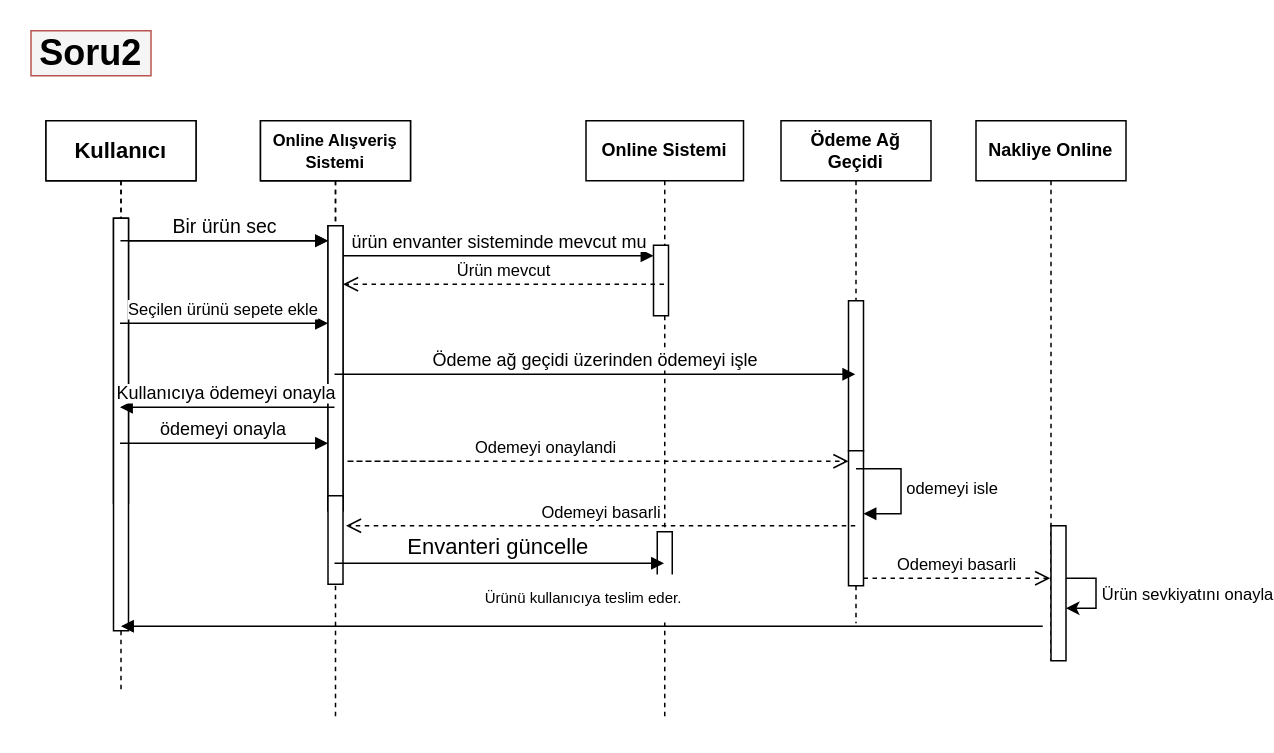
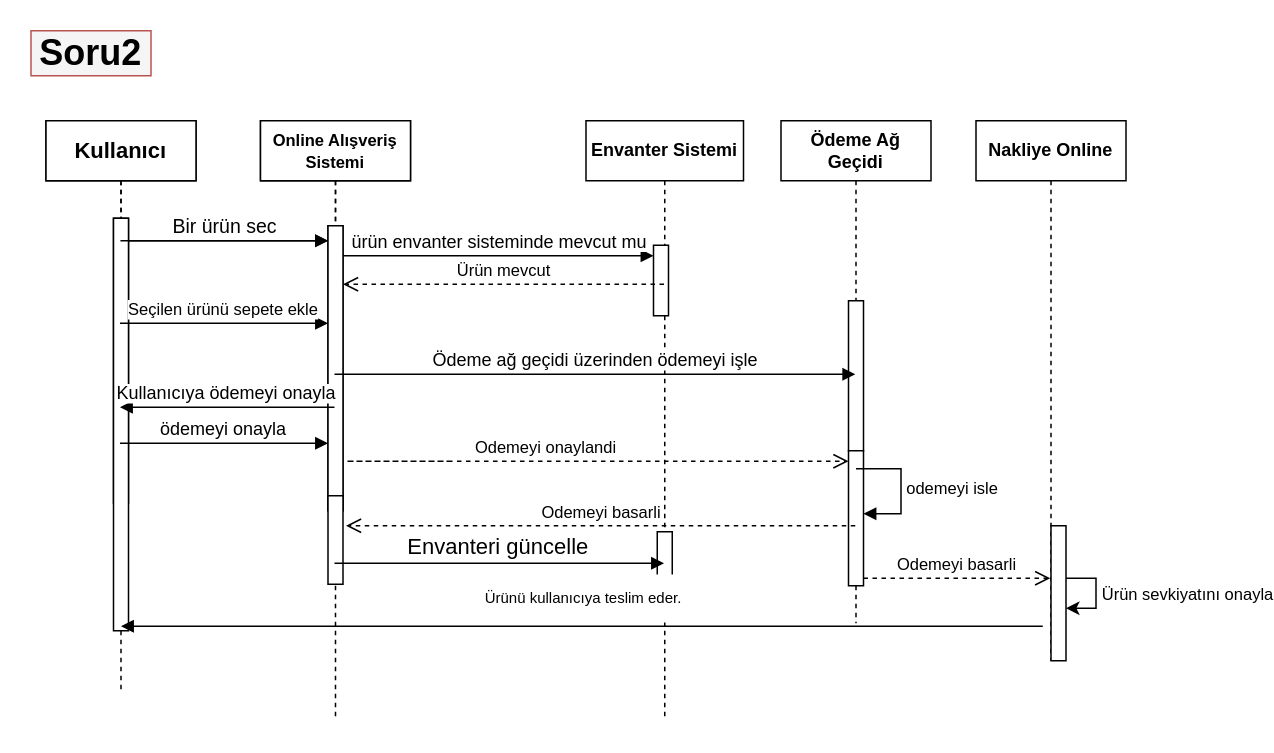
- <mxCell id="4" value="&lt;b&gt;&lt;span style=&quot;line-height: 12.84px;&quot;&gt;Online Sistemi&lt;/span&gt;&lt;/b&gt;" style="shape=umlLifeline;perimeter=lifelinePerimeter;whiteSpace=wrap;html=1;container=0;dropTarget=0;collapsible=0;recursiveResize=0;outlineConnect=0;portConstraint=eastwest;newEdgeStyle={&quot;edgeStyle&quot;:&quot;elbowEdgeStyle&quot;,&quot;elbow&quot;:&quot;vertical&quot;,&quot;curved&quot;:0,&quot;rounded&quot;:0};" parent="1" vertex="1"><mxGeometry x="390" y="80" width="105" height="400" as="geometry" /></mxCell>
+ <mxCell id="4" value="&lt;b&gt;&lt;span style=&quot;line-height: 12.84px;&quot;&gt;Envanter Sistemi&lt;/span&gt;&lt;/b&gt;" style="shape=umlLifeline;perimeter=lifelinePerimeter;whiteSpace=wrap;html=1;container=0;dropTarget=0;collapsible=0;recursiveResize=0;outlineConnect=0;portConstraint=eastwest;newEdgeStyle={&quot;edgeStyle&quot;:&quot;elbowEdgeStyle&quot;,&quot;elbow&quot;:&quot;vertical&quot;,&quot;curved&quot;:0,&quot;rounded&quot;:0};" parent="1" vertex="1"><mxGeometry x="390" y="80" width="105" height="400" as="geometry" /></mxCell>
